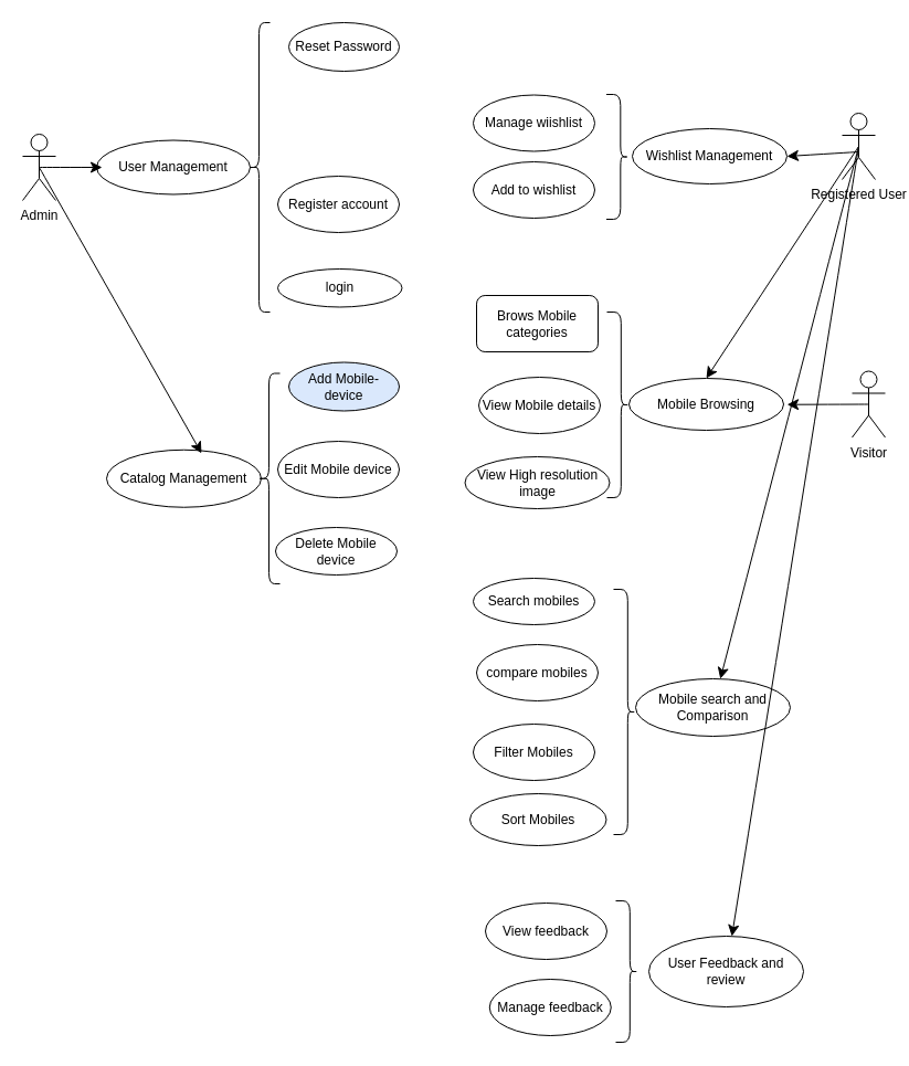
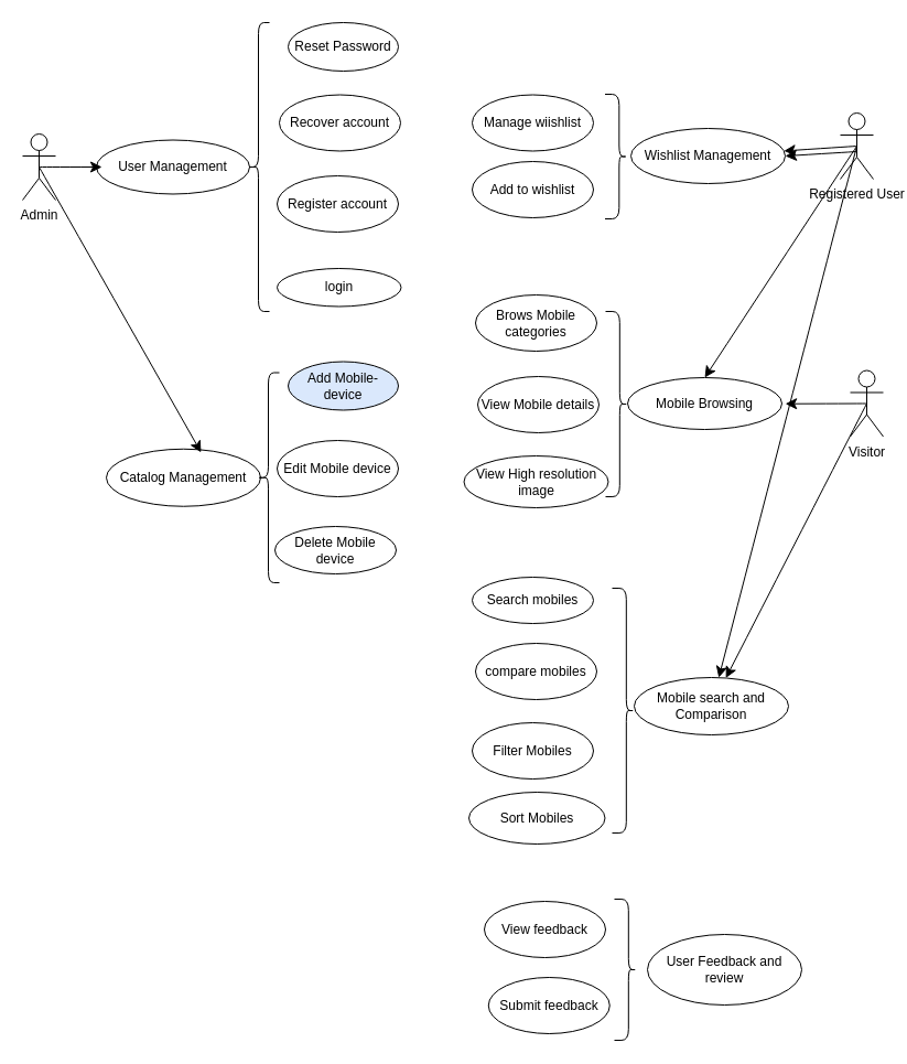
+ <mxCell id="4" value="Recover account" style="ellipse;whiteSpace=wrap;html=1;" parent="1" vertex="1"><mxGeometry x="253" y="85.5" width="110" height="51" as="geometry" /></mxCell>
- <mxCell id="9" value="Brows Mobile categories" style="whiteSpace=wrap;html=1;rounded=1;" vertex="1" parent="1"><mxGeometry x="431" y="267" width="110" height="51" as="geometry" /></mxCell>
+ <mxCell id="9" value="Brows Mobile categories" style="ellipse;whiteSpace=wrap;html=1;" vertex="1" parent="1"><mxGeometry x="431" y="267" width="110" height="51" as="geometry" /></mxCell>
- <mxCell id="29" style="edgeStyle=none;curved=1;rounded=0;orthogonalLoop=1;jettySize=auto;html=1;exitX=0.5;exitY=0.5;exitDx=0;exitDy=0;exitPerimeter=0;fontSize=12;startSize=8;endSize=8;" edge="1" parent="1" source="30" target="19"><mxGeometry relative="1" as="geometry" /></mxCell>
+ <mxCell id="29" style="edgeStyle=none;curved=1;rounded=0;orthogonalLoop=1;jettySize=auto;html=1;exitX=0.5;exitY=0.5;exitDx=0;exitDy=0;exitPerimeter=0;fontSize=12;startSize=8;endSize=8;" edge="1" parent="1" source="30" target="16"><mxGeometry relative="1" as="geometry" /></mxCell>
+ <mxCell id="24" style="edgeStyle=none;curved=1;rounded=0;orthogonalLoop=1;jettySize=auto;html=1;exitX=0.5;exitY=0.5;exitDx=0;exitDy=0;exitPerimeter=0;fontSize=12;startSize=8;endSize=8;" edge="1" parent="1" source="25" target="11"><mxGeometry relative="1" as="geometry" /></mxCell>
- <mxCell id="20" value="Manage feedback" style="ellipse;whiteSpace=wrap;html=1;" vertex="1" parent="1"><mxGeometry x="442.75" y="886" width="110" height="51" as="geometry" /></mxCell>
+ <mxCell id="20" value="Submit feedback" style="ellipse;whiteSpace=wrap;html=1;" vertex="1" parent="1"><mxGeometry x="442.75" y="886" width="110" height="51" as="geometry" /></mxCell>
